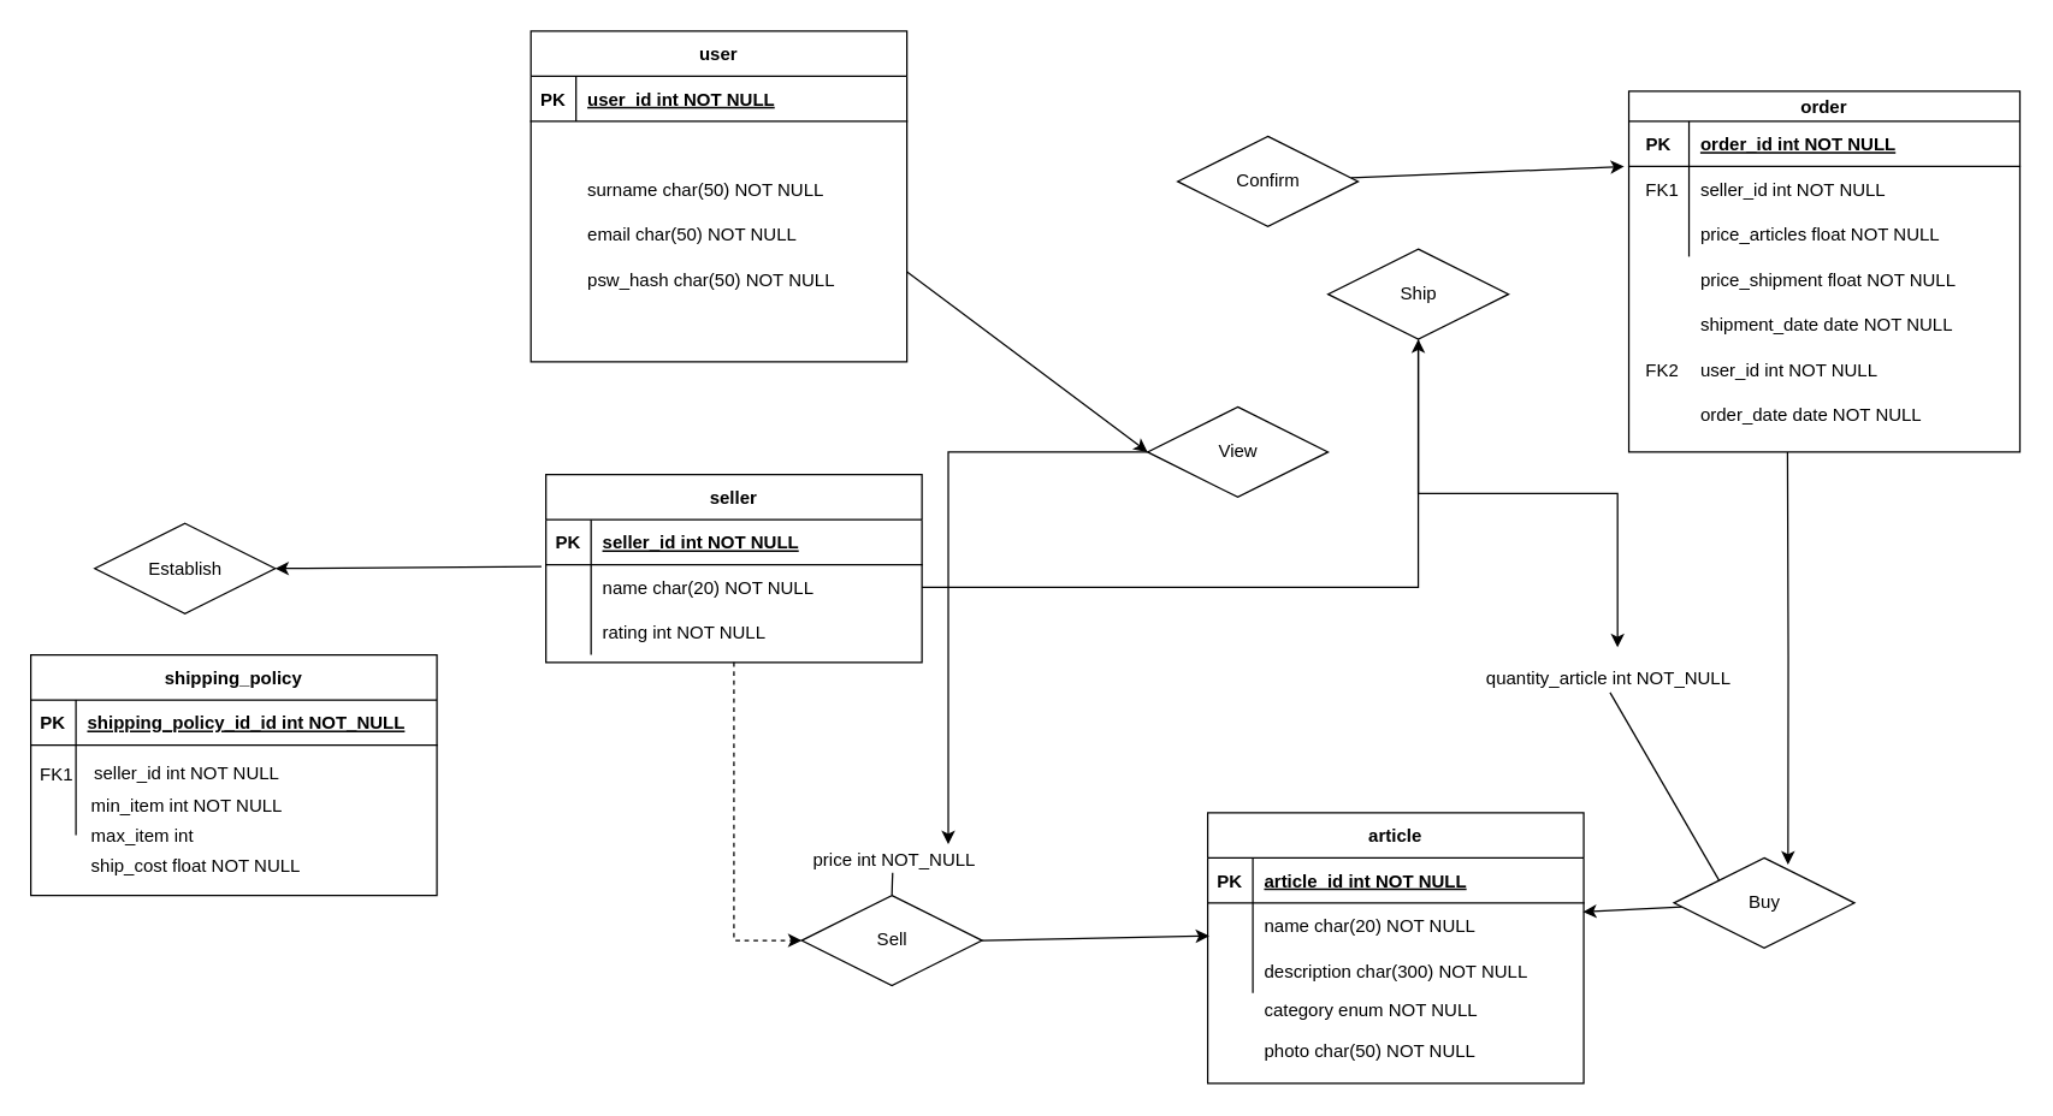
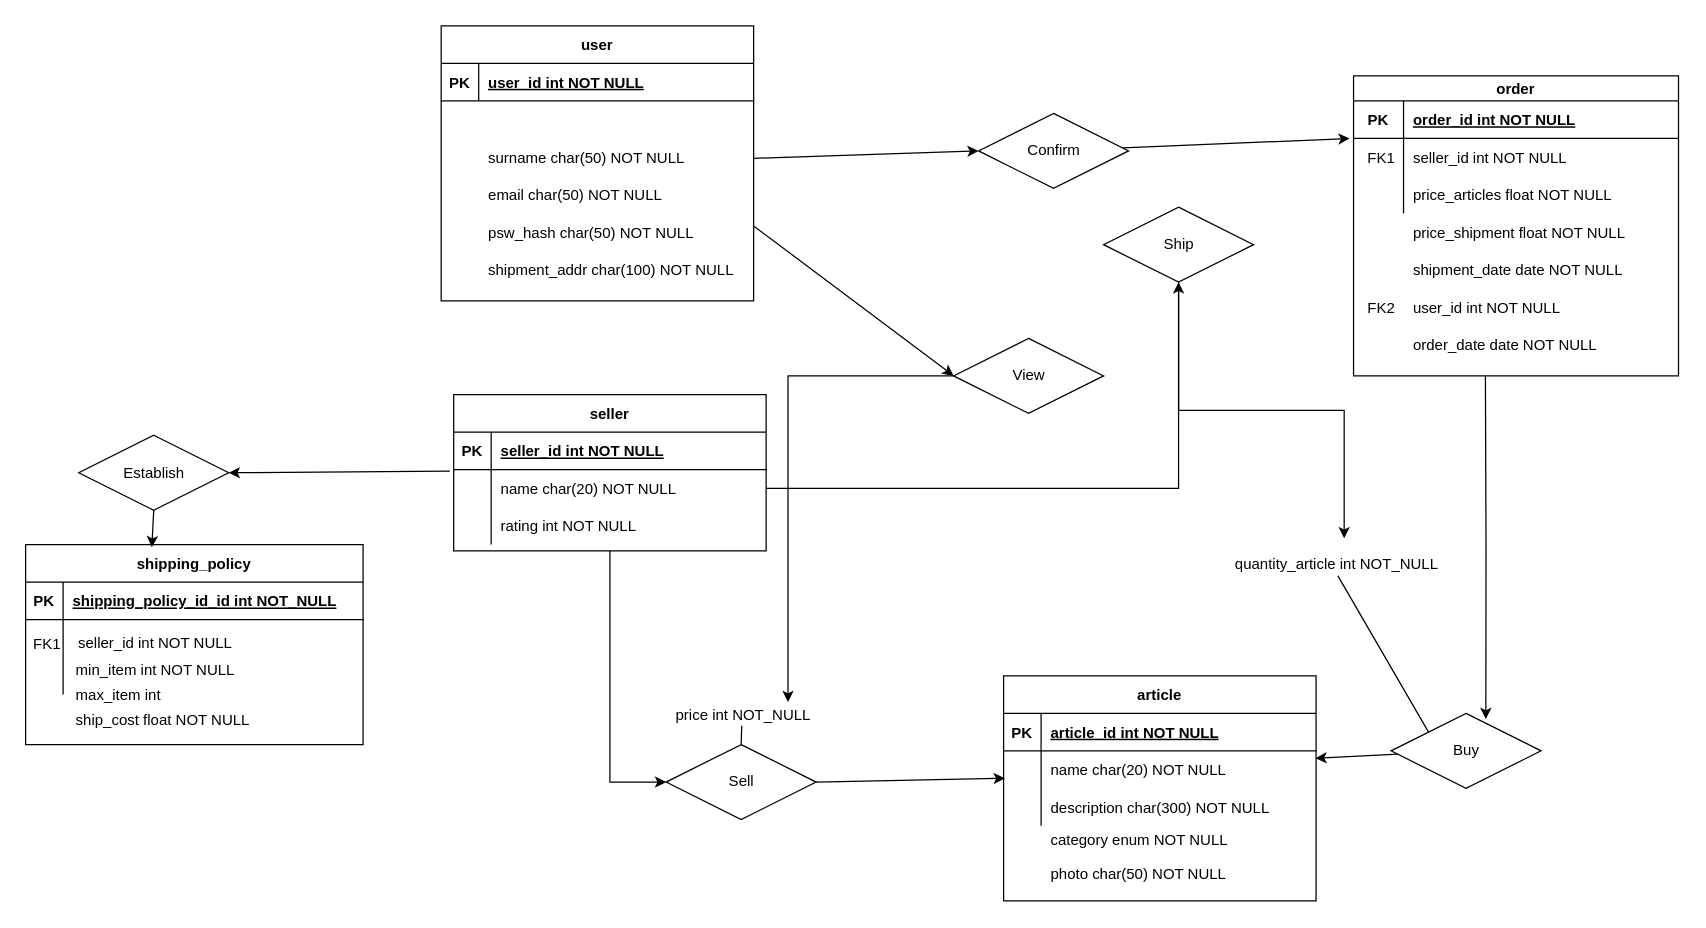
+ <mxCell id="23" style="rounded=0;orthogonalLoop=1;jettySize=auto;html=1;entryX=0;entryY=0.5;entryDx=0;entryDy=0;" edge="1" parent="1" source="24" target="56"><mxGeometry relative="1" as="geometry" /></mxCell>
+ <mxCell id="46" value="shipment_addr char(100) NOT NULL" style="shape=partialRectangle;overflow=hidden;connectable=0;fillColor=none;top=0;left=0;bottom=0;right=0;align=left;spacingLeft=6;" vertex="1" parent="1"><mxGeometry x="382.5" y="200" width="220" height="30" as="geometry" /></mxCell>
+ <mxCell id="72" style="edgeStyle=none;rounded=0;orthogonalLoop=1;jettySize=auto;html=1;exitX=0.5;exitY=1;exitDx=0;exitDy=0;entryX=0.374;entryY=0.013;entryDx=0;entryDy=0;entryPerimeter=0;" edge="1" parent="1" source="73" target="62"><mxGeometry relative="1" as="geometry" /></mxCell>
- <mxCell id="32" style="edgeStyle=orthogonalEdgeStyle;rounded=0;orthogonalLoop=1;jettySize=auto;html=1;dashed=1;" edge="1" parent="1" source="33" target="52"><mxGeometry relative="1" as="geometry"><Array as="points"><mxPoint x="487.5" y="625" /></Array></mxGeometry></mxCell>
+ <mxCell id="32" style="edgeStyle=orthogonalEdgeStyle;rounded=0;orthogonalLoop=1;jettySize=auto;html=1;" edge="1" parent="1" source="33" target="52"><mxGeometry relative="1" as="geometry"><Array as="points"><mxPoint x="487.5" y="625" /></Array></mxGeometry></mxCell>
